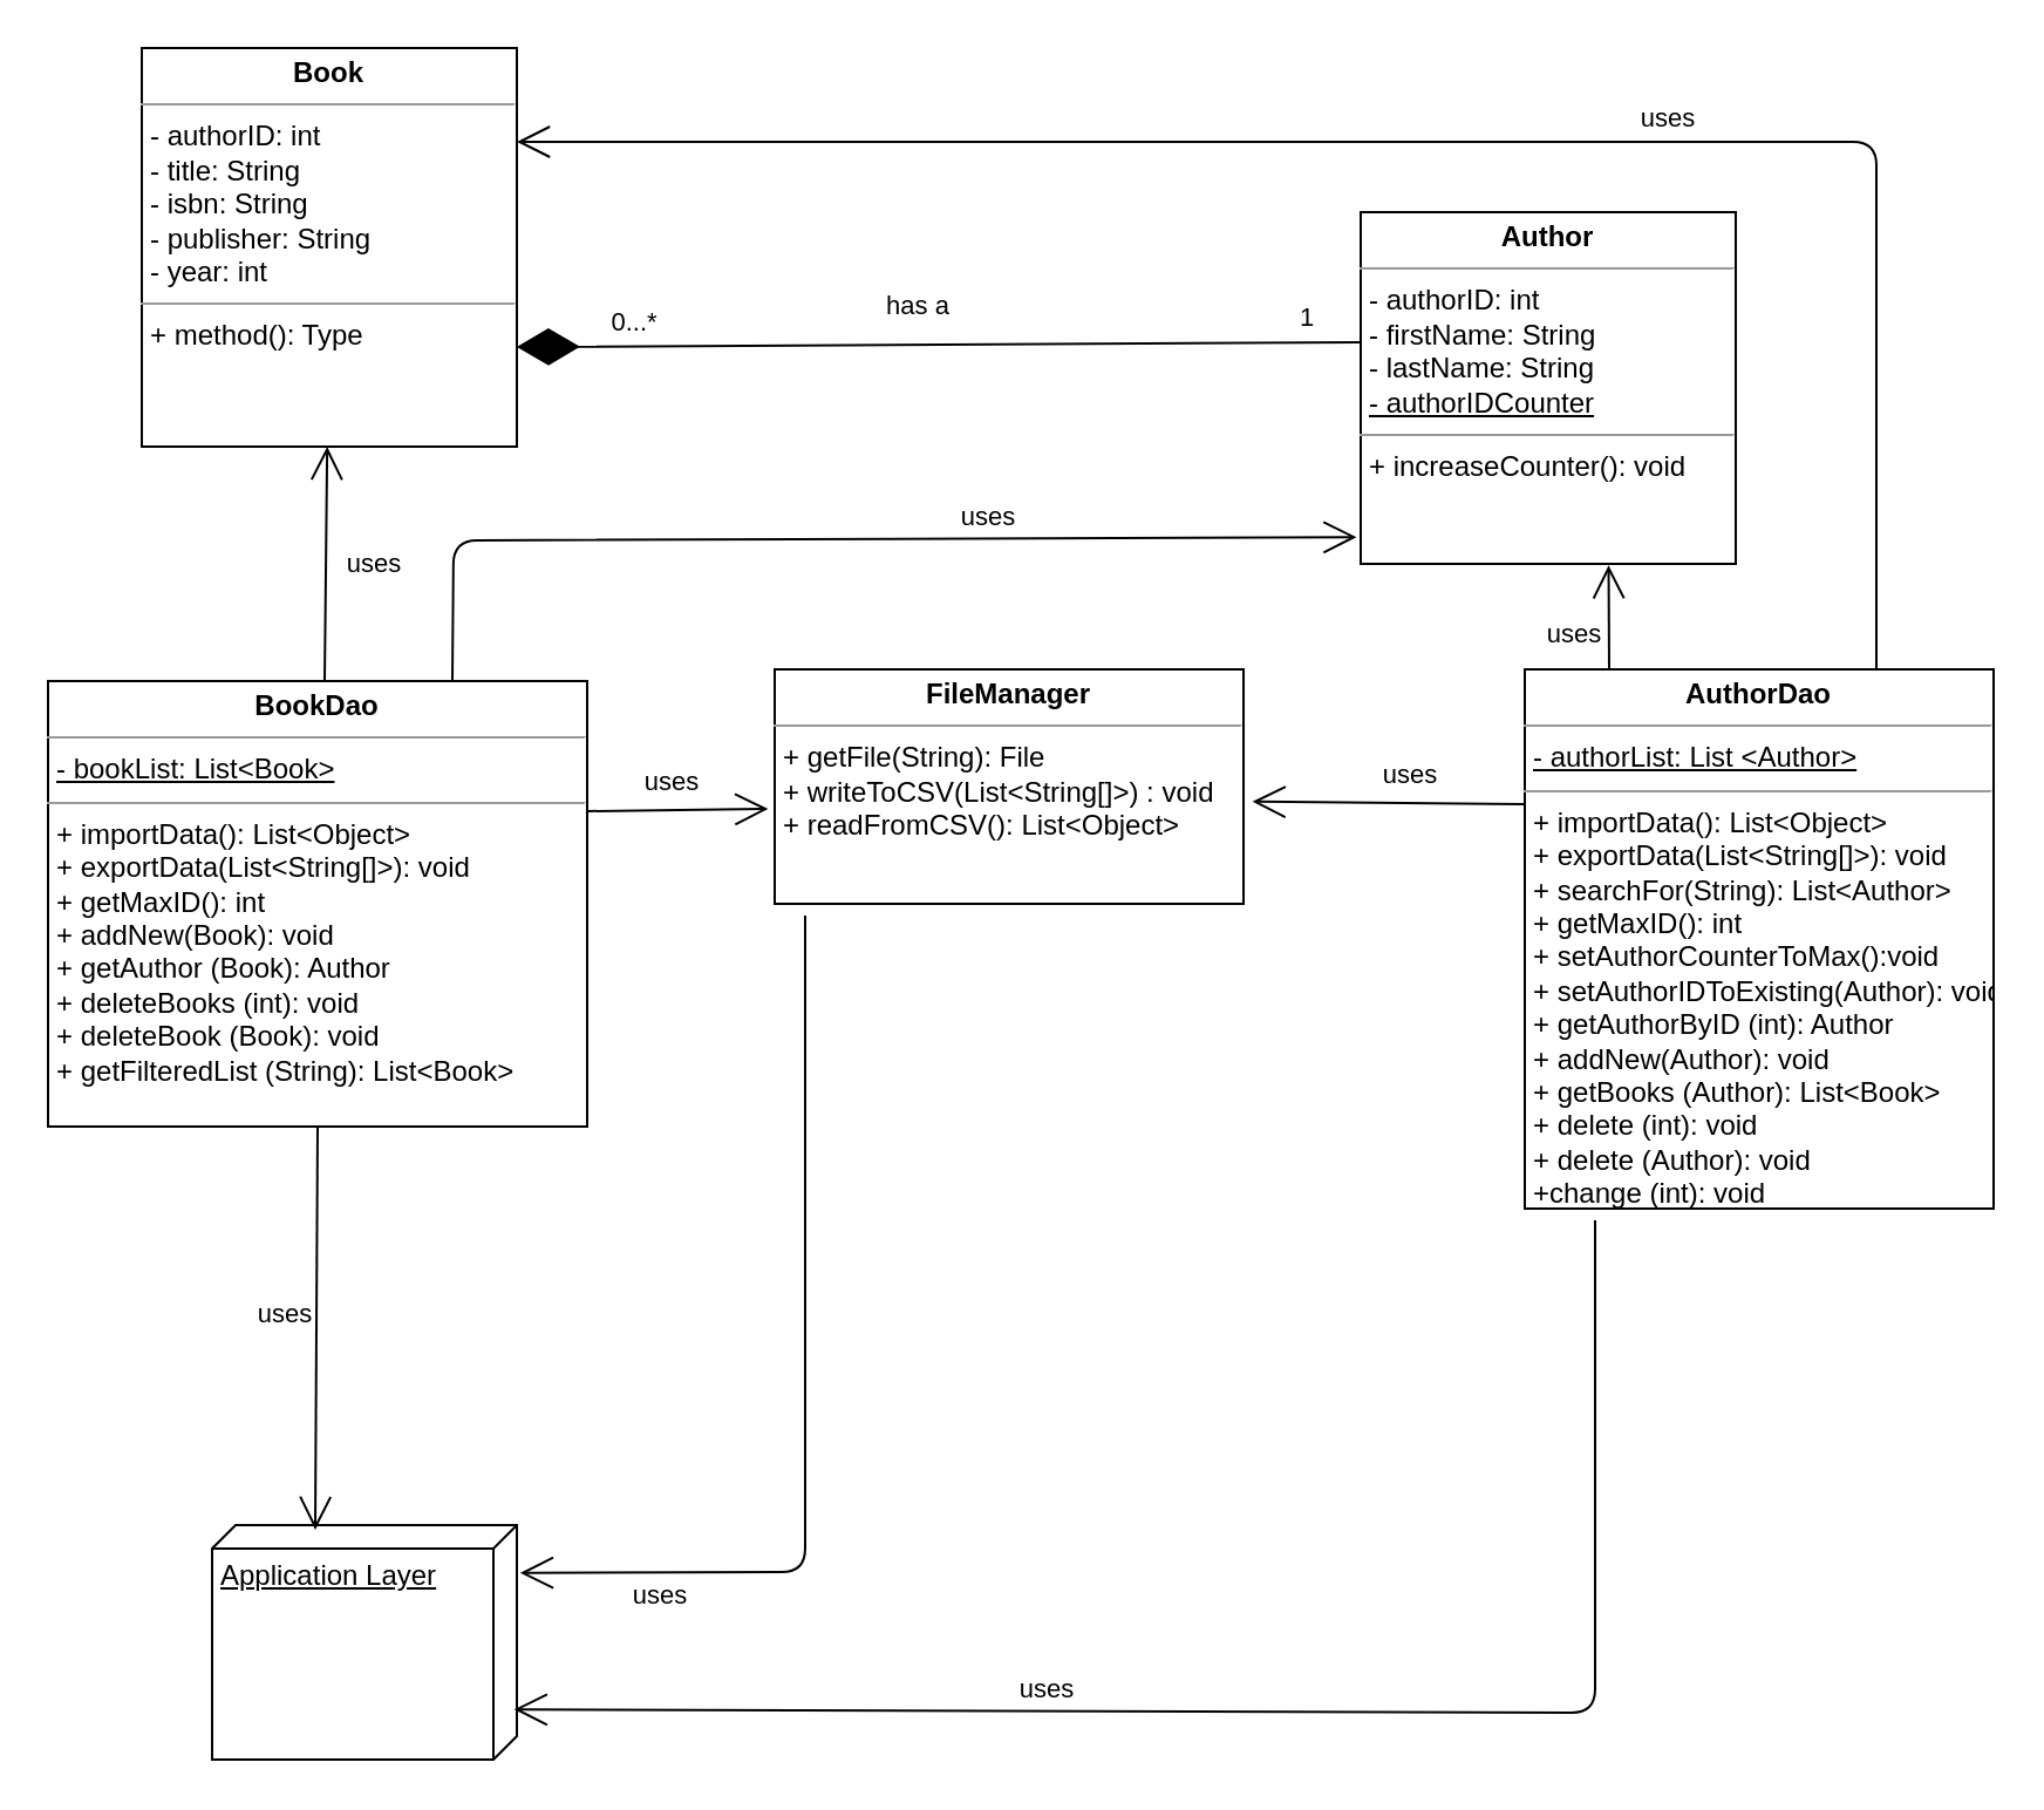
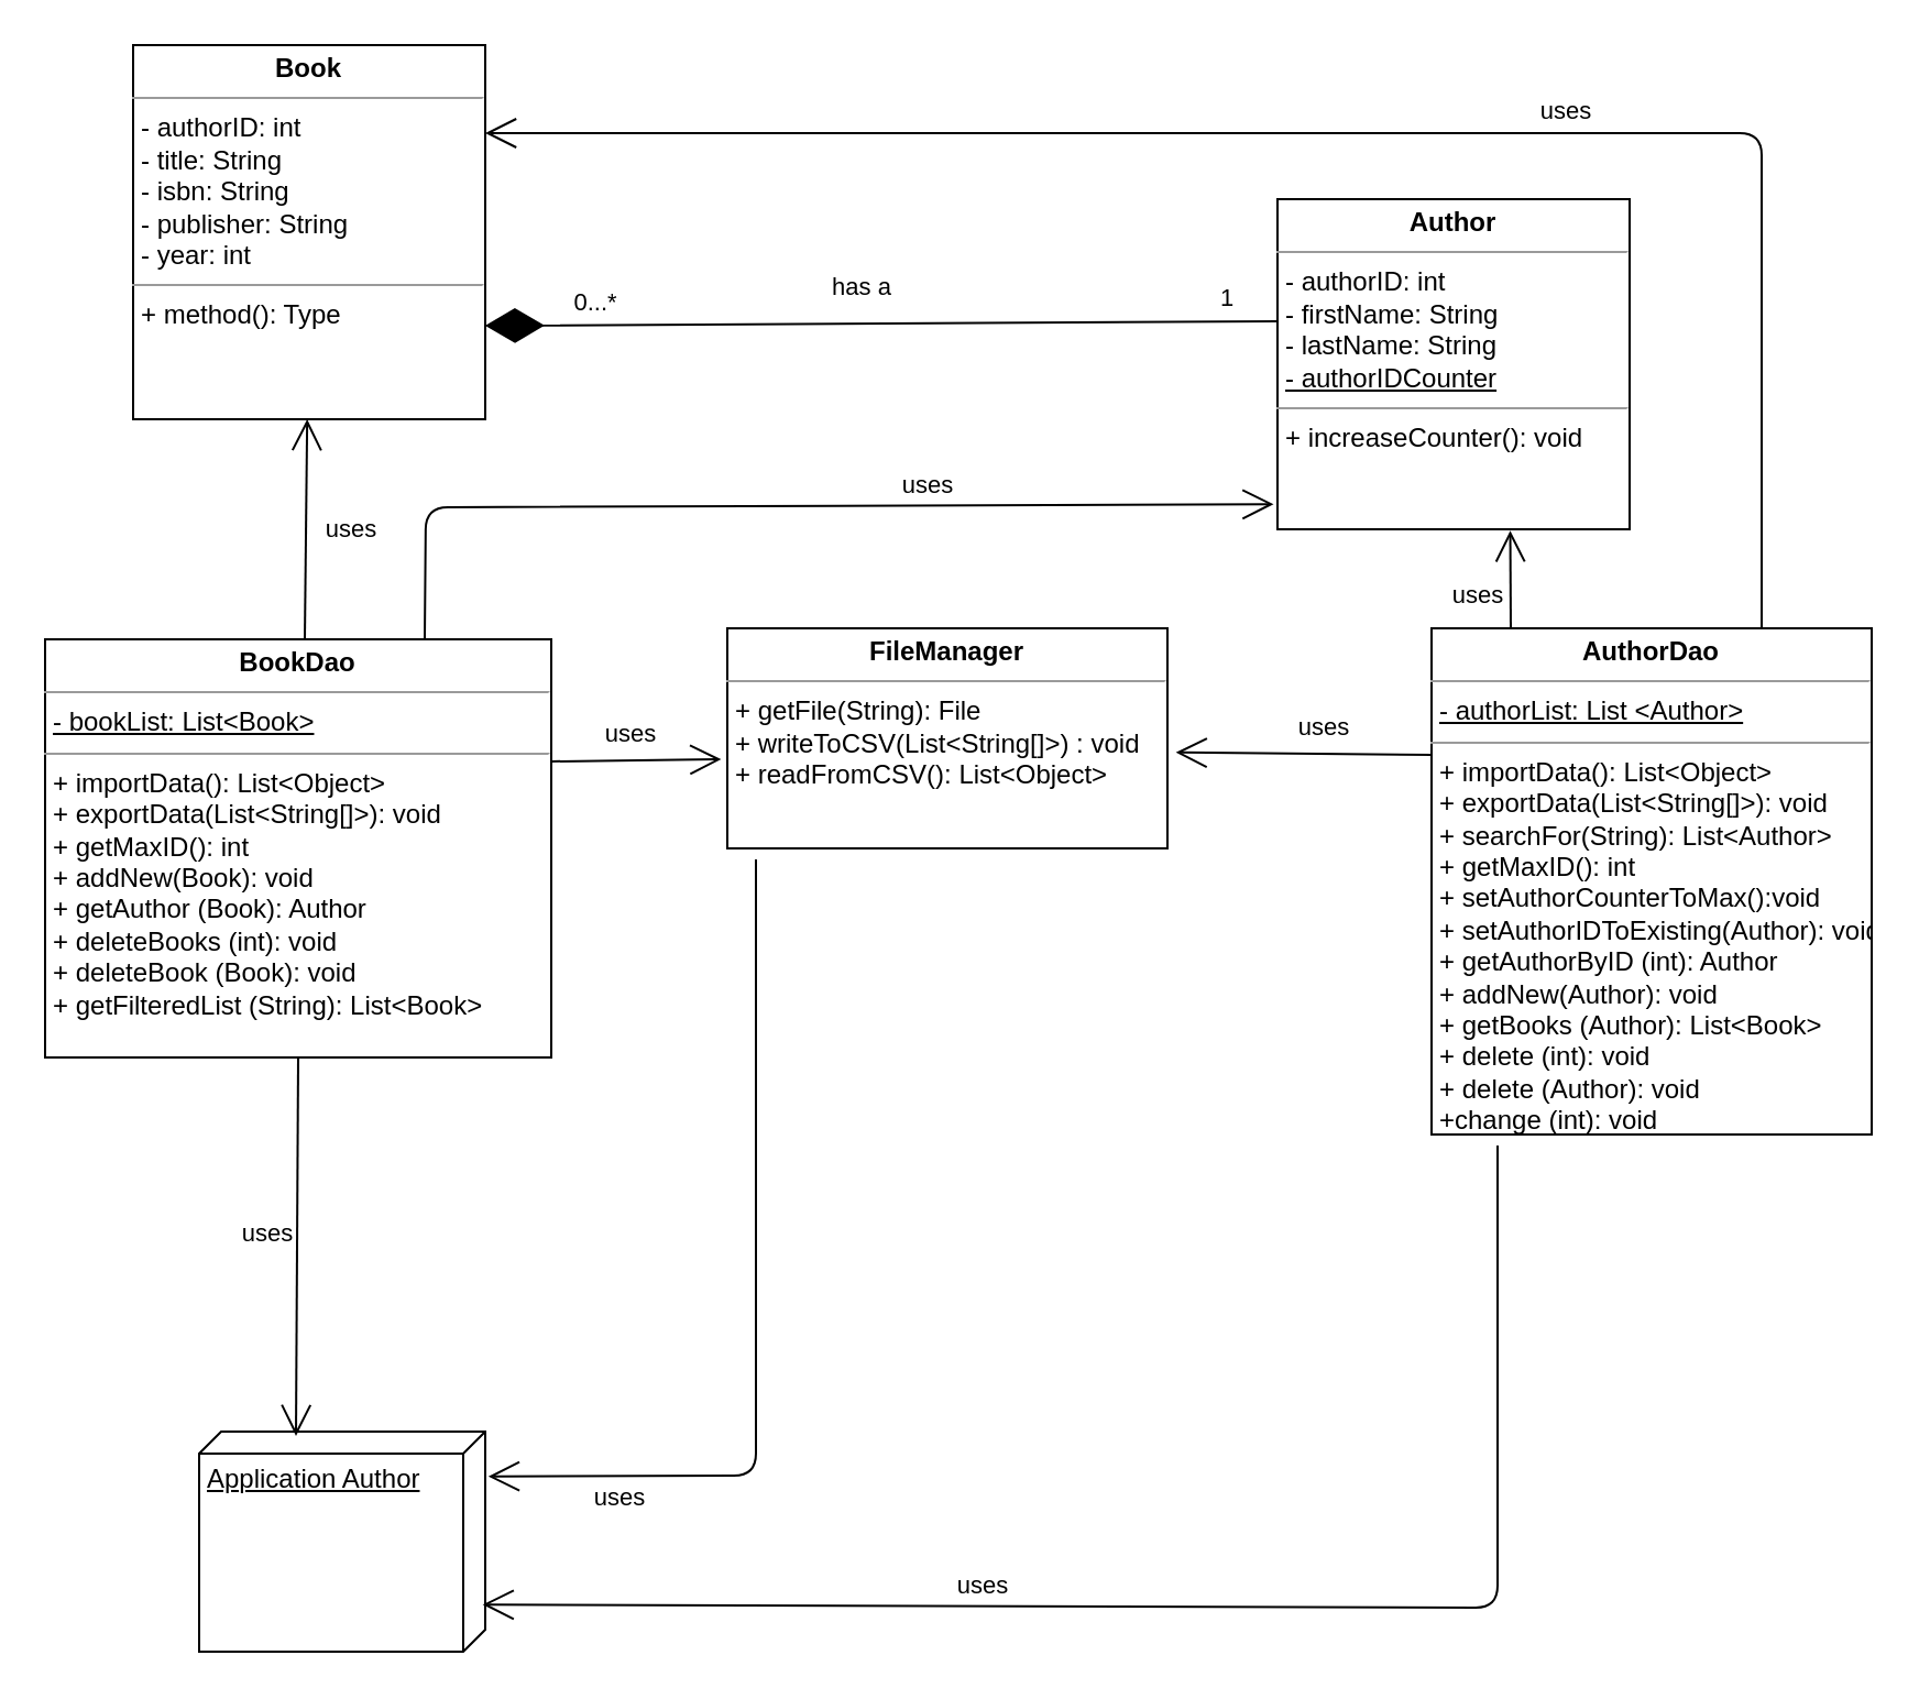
- <mxCell id="24" value="Application Layer" style="verticalAlign=top;align=left;spacingTop=8;spacingLeft=2;spacingRight=12;shape=cube;size=10;direction=south;fontStyle=4;html=1;" vertex="1" parent="1"><mxGeometry x="90" y="650" width="130" height="100" as="geometry" /></mxCell>
+ <mxCell id="24" value="Application Author" style="verticalAlign=top;align=left;spacingTop=8;spacingLeft=2;spacingRight=12;shape=cube;size=10;direction=south;fontStyle=4;html=1;" vertex="1" parent="1"><mxGeometry x="90" y="650" width="130" height="100" as="geometry" /></mxCell>
